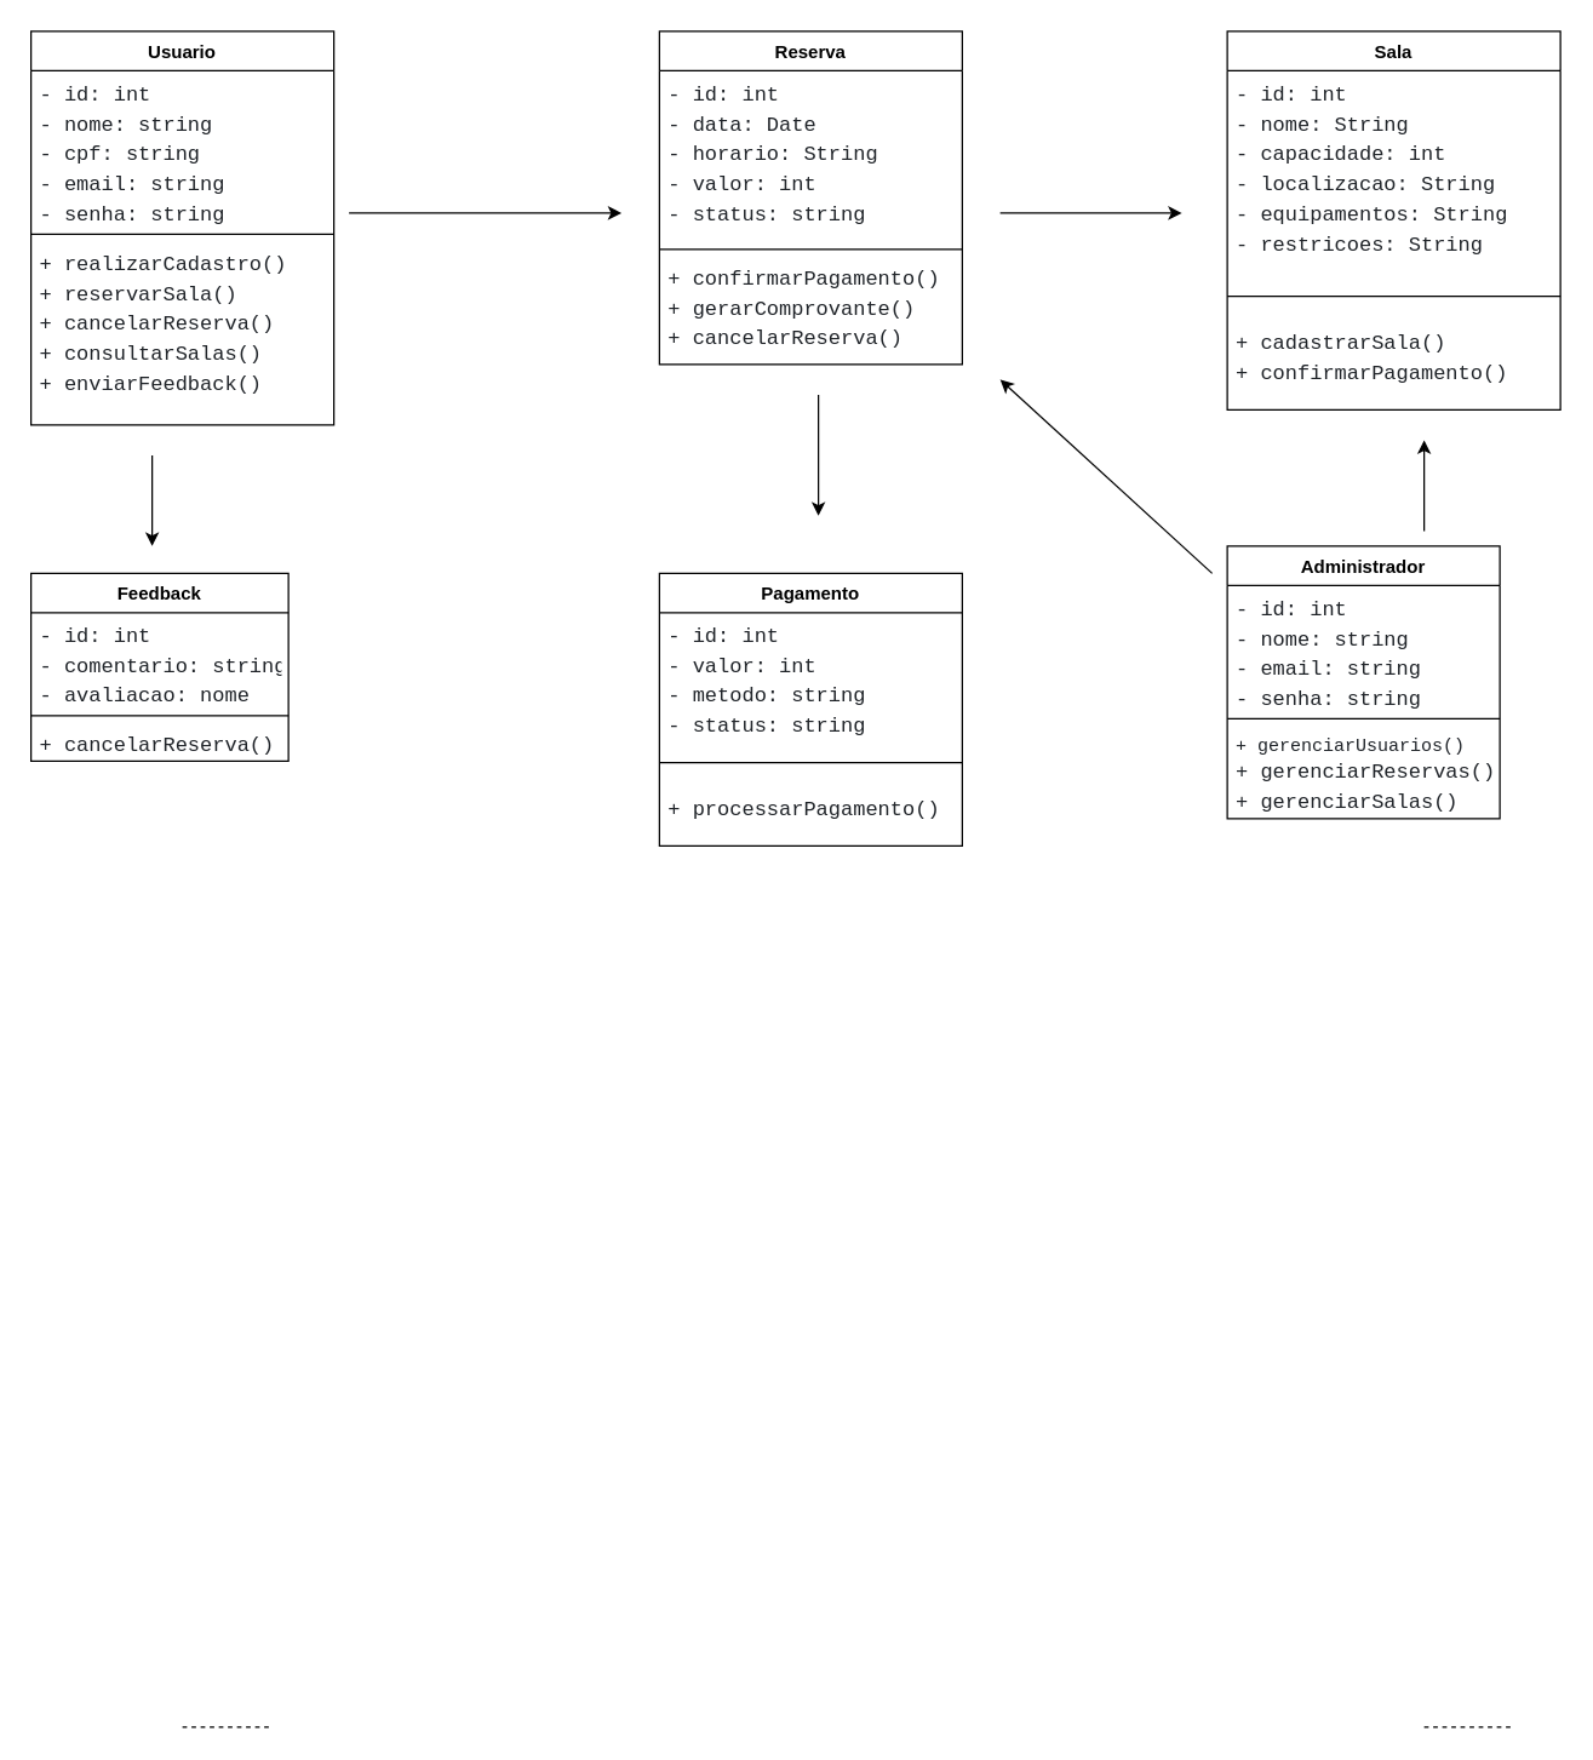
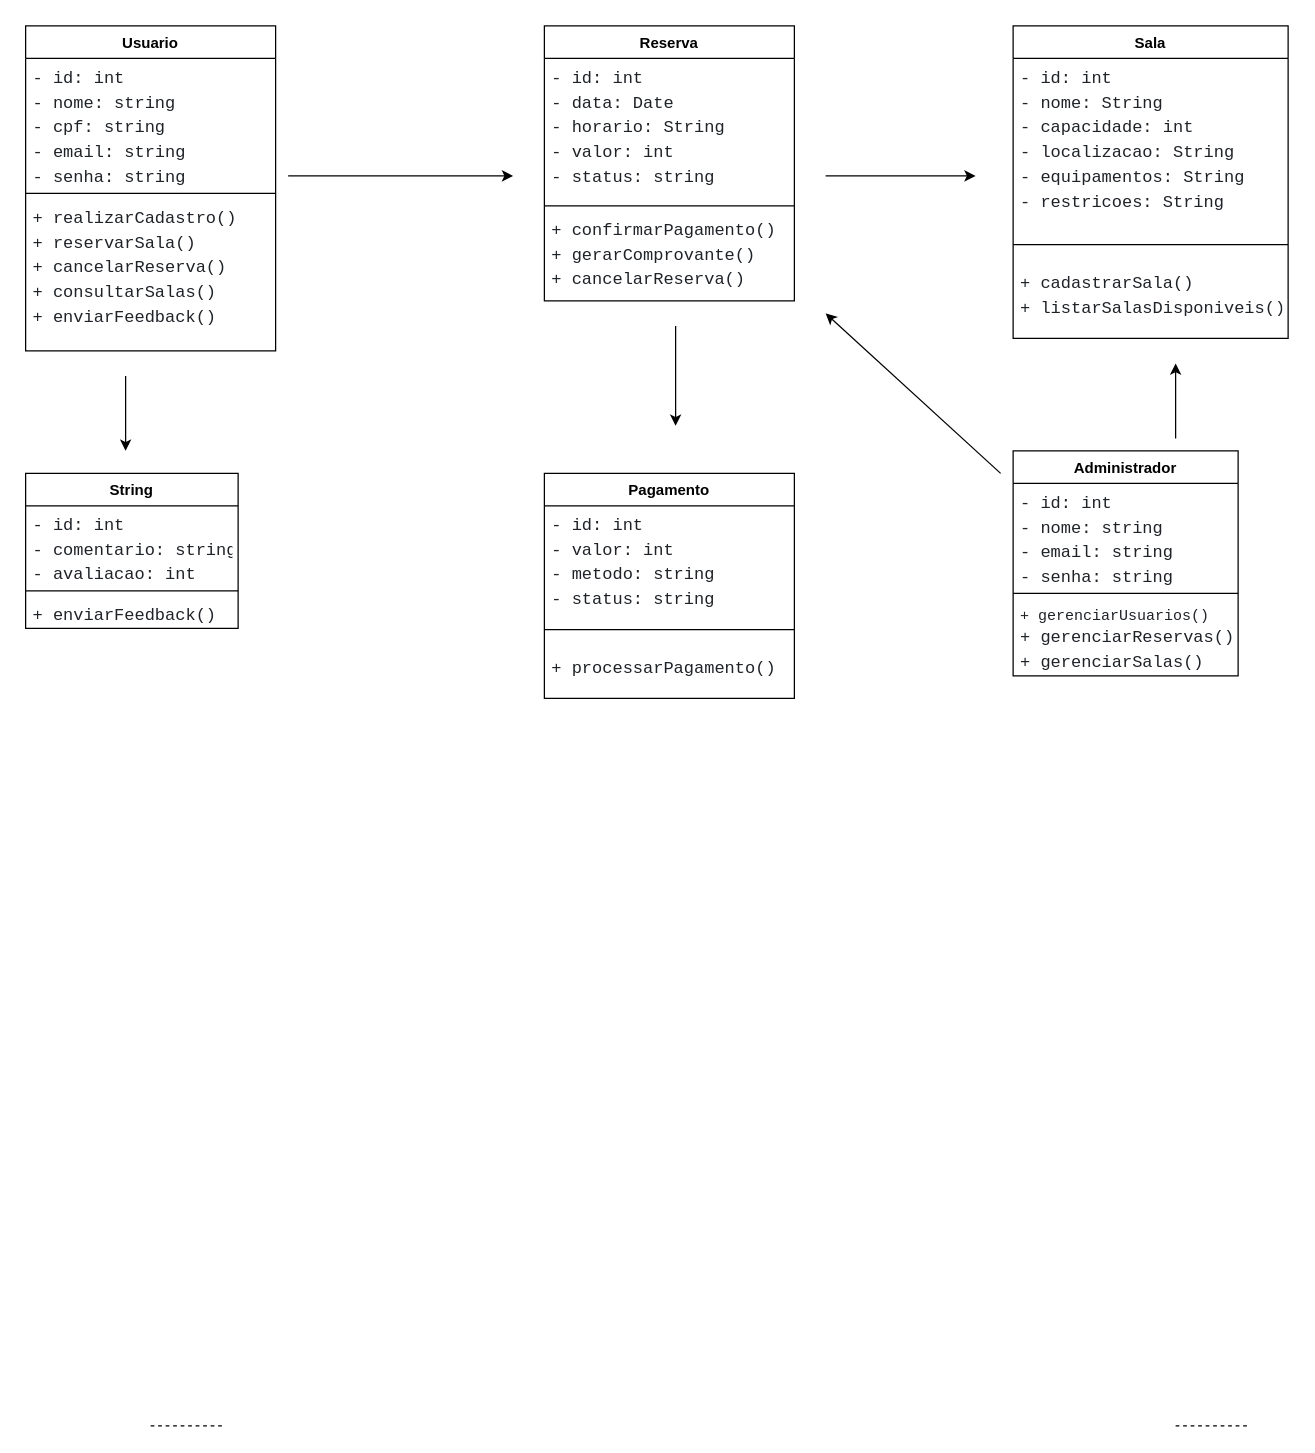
- <mxCell id="11" value="&lt;pre style=&quot;box-sizing: border-box; font-family: var(--fontStack-monospace, ui-monospace, SFMono-Regular, SF Mono, Menlo, Consolas, Liberation Mono, monospace); font-size: 13.6px; outline: none; overflow-wrap: normal; overflow: auto; line-height: 1.45; color: rgb(31, 35, 40); margin-top: 0px !important; margin-bottom: 0px !important; padding: var(--base-size-16) var(--base-size-24) !important; background: none !important; border-radius: 0px !important;&quot; tabindex=&quot;0&quot; class=&quot;CodeBlock-module__code--KUcqT&quot;&gt;&lt;code style=&quot;box-sizing: border-box; font-family: var(--fontStack-monospace, ui-monospace, SFMono-Regular, SF Mono, Menlo, Consolas, Liberation Mono, monospace); font-size: var(--text-body-size-medium); padding: 0px; margin: 0px; background: transparent; border-radius: 6px; word-break: normal; border: 0px; display: inline; overflow: visible; line-height: inherit; overflow-wrap: normal;&quot;&gt;+ cadastrarSala()&lt;br/&gt;+ confirmarPagamento()&lt;br/&gt;&lt;/code&gt;&lt;/pre&gt;&lt;div&gt;&lt;code style=&quot;box-sizing: border-box; font-family: var(--fontStack-monospace, ui-monospace, SFMono-Regular, SF Mono, Menlo, Consolas, Liberation Mono, monospace); font-size: var(--text-body-size-medium); padding: 0px; margin: 0px; background: transparent; border-radius: 6px; word-break: normal; border: 0px; display: inline; overflow: visible; line-height: inherit; overflow-wrap: normal;&quot;&gt;&lt;br&gt;&lt;/code&gt;&lt;/div&gt;" style="text;strokeColor=none;fillColor=none;align=left;verticalAlign=top;spacingLeft=4;spacingRight=4;overflow=hidden;rotatable=0;points=[[0,0.5],[1,0.5]];portConstraint=eastwest;whiteSpace=wrap;html=1;" vertex="1" parent="8"><mxGeometry y="190" width="220" height="60" as="geometry" /></mxCell>
+ <mxCell id="11" value="&lt;pre style=&quot;box-sizing: border-box; font-family: var(--fontStack-monospace, ui-monospace, SFMono-Regular, SF Mono, Menlo, Consolas, Liberation Mono, monospace); font-size: 13.6px; outline: none; overflow-wrap: normal; overflow: auto; line-height: 1.45; color: rgb(31, 35, 40); margin-top: 0px !important; margin-bottom: 0px !important; padding: var(--base-size-16) var(--base-size-24) !important; background: none !important; border-radius: 0px !important;&quot; tabindex=&quot;0&quot; class=&quot;CodeBlock-module__code--KUcqT&quot;&gt;&lt;code style=&quot;box-sizing: border-box; font-family: var(--fontStack-monospace, ui-monospace, SFMono-Regular, SF Mono, Menlo, Consolas, Liberation Mono, monospace); font-size: var(--text-body-size-medium); padding: 0px; margin: 0px; background: transparent; border-radius: 6px; word-break: normal; border: 0px; display: inline; overflow: visible; line-height: inherit; overflow-wrap: normal;&quot;&gt;+ cadastrarSala()&lt;br/&gt;+ listarSalasDisponiveis()&lt;br/&gt;&lt;/code&gt;&lt;/pre&gt;&lt;div&gt;&lt;code style=&quot;box-sizing: border-box; font-family: var(--fontStack-monospace, ui-monospace, SFMono-Regular, SF Mono, Menlo, Consolas, Liberation Mono, monospace); font-size: var(--text-body-size-medium); padding: 0px; margin: 0px; background: transparent; border-radius: 6px; word-break: normal; border: 0px; display: inline; overflow: visible; line-height: inherit; overflow-wrap: normal;&quot;&gt;&lt;br&gt;&lt;/code&gt;&lt;/div&gt;" style="text;strokeColor=none;fillColor=none;align=left;verticalAlign=top;spacingLeft=4;spacingRight=4;overflow=hidden;rotatable=0;points=[[0,0.5],[1,0.5]];portConstraint=eastwest;whiteSpace=wrap;html=1;" vertex="1" parent="8"><mxGeometry y="190" width="220" height="60" as="geometry" /></mxCell>
- <mxCell id="20" value="Feedback" style="swimlane;fontStyle=1;align=center;verticalAlign=top;childLayout=stackLayout;horizontal=1;startSize=26;horizontalStack=0;resizeParent=1;resizeParentMax=0;resizeLast=0;collapsible=1;marginBottom=0;whiteSpace=wrap;html=1;" vertex="1" parent="1"><mxGeometry x="20" y="378" width="170" height="124" as="geometry" /></mxCell>
+ <mxCell id="20" value="String" style="swimlane;fontStyle=1;align=center;verticalAlign=top;childLayout=stackLayout;horizontal=1;startSize=26;horizontalStack=0;resizeParent=1;resizeParentMax=0;resizeLast=0;collapsible=1;marginBottom=0;whiteSpace=wrap;html=1;" vertex="1" parent="1"><mxGeometry x="20" y="378" width="170" height="124" as="geometry" /></mxCell>
- <mxCell id="21" value="&lt;pre style=&quot;box-sizing: border-box; font-family: var(--fontStack-monospace, ui-monospace, SFMono-Regular, SF Mono, Menlo, Consolas, Liberation Mono, monospace); font-size: 13.6px; outline: none; overflow-wrap: normal; overflow: auto; line-height: 1.45; color: rgb(31, 35, 40); margin-top: 0px !important; margin-bottom: 0px !important; padding: var(--base-size-16) var(--base-size-24) !important; background: none !important; border-radius: 0px !important;&quot; tabindex=&quot;0&quot; class=&quot;CodeBlock-module__code--KUcqT&quot;&gt;&lt;code style=&quot;box-sizing: border-box; font-family: var(--fontStack-monospace, ui-monospace, SFMono-Regular, SF Mono, Menlo, Consolas, Liberation Mono, monospace); font-size: var(--text-body-size-medium); padding: 0px; margin: 0px; background: transparent; border-radius: 6px; word-break: normal; border: 0px; display: inline; overflow: visible; line-height: inherit; overflow-wrap: normal;&quot;&gt;- id: int&lt;br&gt;- comentario: string&lt;br&gt;- avaliacao: nome&lt;/code&gt;&lt;/pre&gt;" style="text;strokeColor=none;fillColor=none;align=left;verticalAlign=top;spacingLeft=4;spacingRight=4;overflow=hidden;rotatable=0;points=[[0,0.5],[1,0.5]];portConstraint=eastwest;whiteSpace=wrap;html=1;" vertex="1" parent="20"><mxGeometry y="26" width="170" height="64" as="geometry" /></mxCell>
+ <mxCell id="21" value="&lt;pre style=&quot;box-sizing: border-box; font-family: var(--fontStack-monospace, ui-monospace, SFMono-Regular, SF Mono, Menlo, Consolas, Liberation Mono, monospace); font-size: 13.6px; outline: none; overflow-wrap: normal; overflow: auto; line-height: 1.45; color: rgb(31, 35, 40); margin-top: 0px !important; margin-bottom: 0px !important; padding: var(--base-size-16) var(--base-size-24) !important; background: none !important; border-radius: 0px !important;&quot; tabindex=&quot;0&quot; class=&quot;CodeBlock-module__code--KUcqT&quot;&gt;&lt;code style=&quot;box-sizing: border-box; font-family: var(--fontStack-monospace, ui-monospace, SFMono-Regular, SF Mono, Menlo, Consolas, Liberation Mono, monospace); font-size: var(--text-body-size-medium); padding: 0px; margin: 0px; background: transparent; border-radius: 6px; word-break: normal; border: 0px; display: inline; overflow: visible; line-height: inherit; overflow-wrap: normal;&quot;&gt;- id: int&lt;br&gt;- comentario: string&lt;br&gt;- avaliacao: int&lt;/code&gt;&lt;/pre&gt;" style="text;strokeColor=none;fillColor=none;align=left;verticalAlign=top;spacingLeft=4;spacingRight=4;overflow=hidden;rotatable=0;points=[[0,0.5],[1,0.5]];portConstraint=eastwest;whiteSpace=wrap;html=1;" vertex="1" parent="20"><mxGeometry y="26" width="170" height="64" as="geometry" /></mxCell>
- <mxCell id="23" value="&lt;pre style=&quot;box-sizing: border-box; font-family: var(--fontStack-monospace, ui-monospace, SFMono-Regular, SF Mono, Menlo, Consolas, Liberation Mono, monospace); font-size: 13.6px; outline: none; overflow-wrap: normal; overflow: auto; line-height: 1.45; color: rgb(31, 35, 40); margin-top: 0px !important; margin-bottom: 0px !important; padding: var(--base-size-16) var(--base-size-24) !important; background: none !important; border-radius: 0px !important;&quot; tabindex=&quot;0&quot; class=&quot;CodeBlock-module__code--KUcqT&quot;&gt;&lt;code style=&quot;box-sizing: border-box; font-family: var(--fontStack-monospace, ui-monospace, SFMono-Regular, SF Mono, Menlo, Consolas, Liberation Mono, monospace); font-size: var(--text-body-size-medium); padding: 0px; margin: 0px; background: transparent; border-radius: 6px; word-break: normal; border: 0px; display: inline; overflow: visible; line-height: inherit; overflow-wrap: normal;&quot;&gt;+ cancelarReserva()&lt;/code&gt;&lt;/pre&gt;" style="text;strokeColor=none;fillColor=none;align=left;verticalAlign=top;spacingLeft=4;spacingRight=4;overflow=hidden;rotatable=0;points=[[0,0.5],[1,0.5]];portConstraint=eastwest;whiteSpace=wrap;html=1;" vertex="1" parent="20"><mxGeometry y="98" width="170" height="26" as="geometry" /></mxCell>
+ <mxCell id="23" value="&lt;pre style=&quot;box-sizing: border-box; font-family: var(--fontStack-monospace, ui-monospace, SFMono-Regular, SF Mono, Menlo, Consolas, Liberation Mono, monospace); font-size: 13.6px; outline: none; overflow-wrap: normal; overflow: auto; line-height: 1.45; color: rgb(31, 35, 40); margin-top: 0px !important; margin-bottom: 0px !important; padding: var(--base-size-16) var(--base-size-24) !important; background: none !important; border-radius: 0px !important;&quot; tabindex=&quot;0&quot; class=&quot;CodeBlock-module__code--KUcqT&quot;&gt;&lt;code style=&quot;box-sizing: border-box; font-family: var(--fontStack-monospace, ui-monospace, SFMono-Regular, SF Mono, Menlo, Consolas, Liberation Mono, monospace); font-size: var(--text-body-size-medium); padding: 0px; margin: 0px; background: transparent; border-radius: 6px; word-break: normal; border: 0px; display: inline; overflow: visible; line-height: inherit; overflow-wrap: normal;&quot;&gt;+ enviarFeedback()&lt;/code&gt;&lt;/pre&gt;" style="text;strokeColor=none;fillColor=none;align=left;verticalAlign=top;spacingLeft=4;spacingRight=4;overflow=hidden;rotatable=0;points=[[0,0.5],[1,0.5]];portConstraint=eastwest;whiteSpace=wrap;html=1;" vertex="1" parent="20"><mxGeometry y="98" width="170" height="26" as="geometry" /></mxCell>
